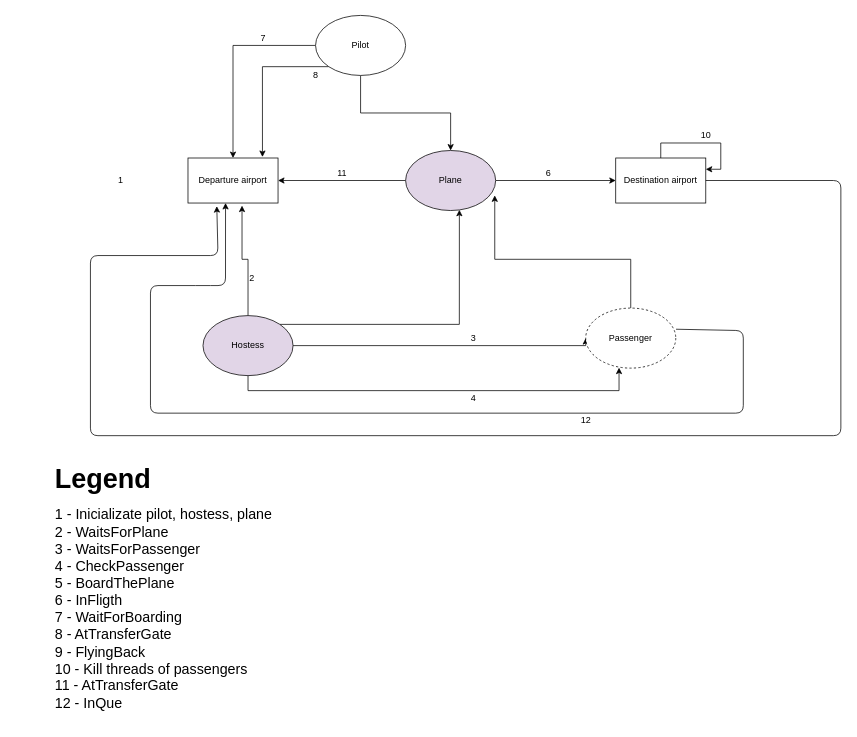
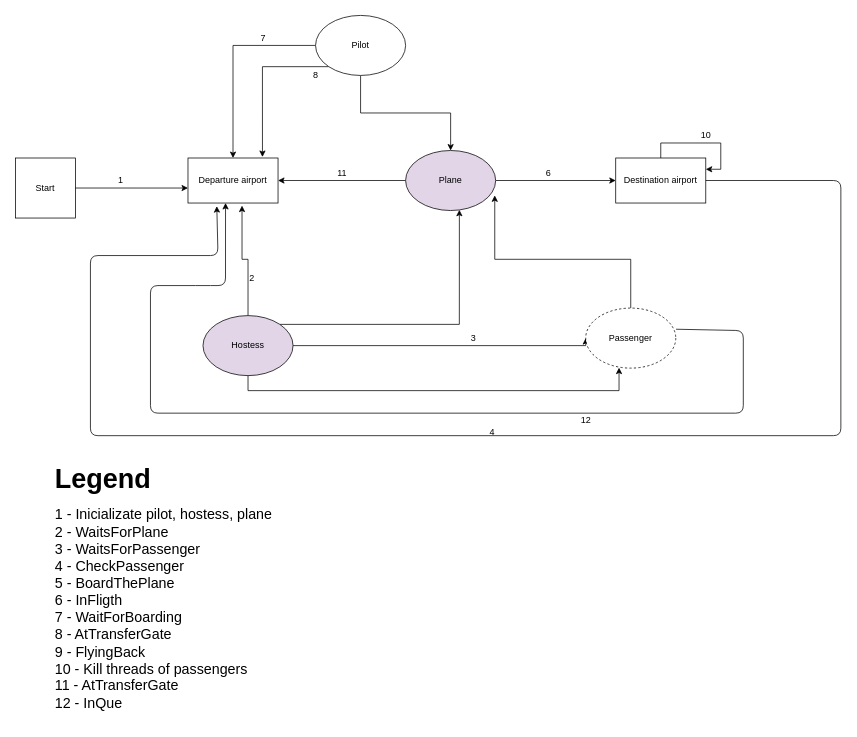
+ <mxCell id="15" value="Start&lt;br&gt;" style="whiteSpace=wrap;html=1;aspect=fixed;" vertex="1" parent="1"><mxGeometry x="20" y="210" width="80" height="80" as="geometry" /></mxCell>
+ <mxCell id="28" value="" style="endArrow=classic;html=1;entryX=0;entryY=0.667;entryDx=0;entryDy=0;exitX=1;exitY=0.5;exitDx=0;exitDy=0;entryPerimeter=0;" edge="1" parent="1" source="15" target="13"><mxGeometry width="50" height="50" relative="1" as="geometry"><mxPoint x="150" y="310" as="sourcePoint" /><mxPoint x="200" y="260" as="targetPoint" /></mxGeometry></mxCell>
- <mxCell id="23" value="4" style="text;html=1;align=center;verticalAlign=middle;resizable=0;points=[];autosize=1;" vertex="1" parent="1"><mxGeometry x="620" y="520" width="20" height="20" as="geometry" /></mxCell>
+ <mxCell id="23" value="4" style="text;html=1;align=center;verticalAlign=middle;resizable=0;points=[];autosize=1;" vertex="1" parent="1"><mxGeometry x="645" y="565" width="20" height="20" as="geometry" /></mxCell>
